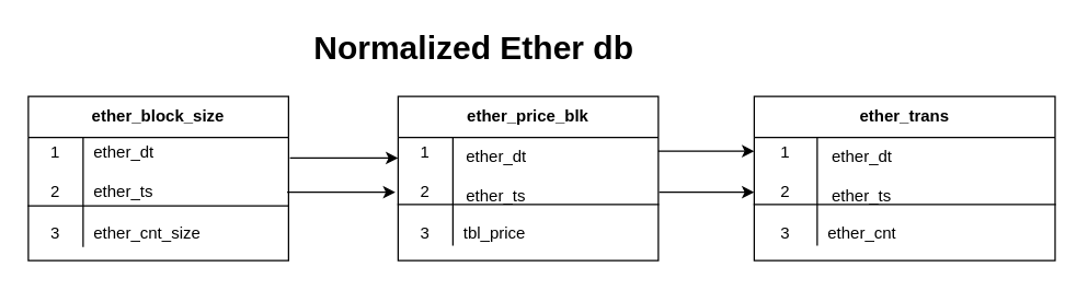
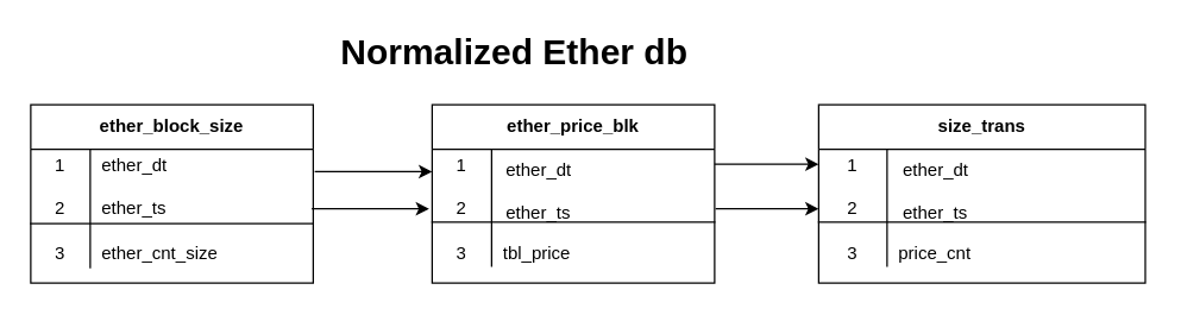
- <mxCell id="15" value="ether_trans" style="shape=table;html=1;whiteSpace=wrap;startSize=30;container=1;collapsible=0;childLayout=tableLayout;fixedRows=1;rowLines=0;fontStyle=1;align=center;" parent="14" vertex="1"><mxGeometry width="219.688" height="120" as="geometry" /></mxCell>
+ <mxCell id="15" value="size_trans" style="shape=table;html=1;whiteSpace=wrap;startSize=30;container=1;collapsible=0;childLayout=tableLayout;fixedRows=1;rowLines=0;fontStyle=1;align=center;" parent="14" vertex="1"><mxGeometry width="219.688" height="120" as="geometry" /></mxCell>
- <mxCell id="23" value="ether_cnt" style="shape=partialRectangle;html=1;whiteSpace=wrap;connectable=0;fillColor=none;top=0;left=0;bottom=0;right=0;align=left;spacingLeft=6;overflow=hidden;container=0;" parent="14" vertex="1"><mxGeometry x="46.25" y="85" width="173.438" height="30" as="geometry" /></mxCell>
+ <mxCell id="23" value="price_cnt" style="shape=partialRectangle;html=1;whiteSpace=wrap;connectable=0;fillColor=none;top=0;left=0;bottom=0;right=0;align=left;spacingLeft=6;overflow=hidden;container=0;" parent="14" vertex="1"><mxGeometry x="46.25" y="85" width="173.438" height="30" as="geometry" /></mxCell>
